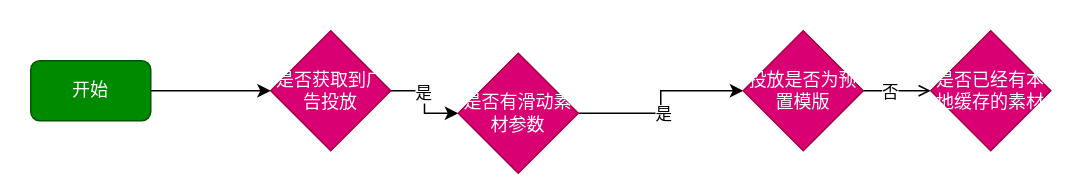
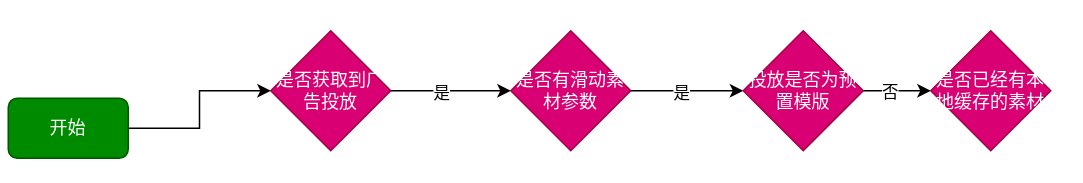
- <mxCell id="3" value="开始" style="rounded=1;whiteSpace=wrap;html=1;fillColor=#008a00;fontColor=#ffffff;strokeColor=#005700;" vertex="1" parent="1"><mxGeometry x="20" y="40" width="80" height="40" as="geometry" /></mxCell>
+ <mxCell id="3" value="开始" style="rounded=1;whiteSpace=wrap;html=1;fillColor=#008a00;fontColor=#ffffff;strokeColor=#005700;" vertex="1" parent="1"><mxGeometry x="5" y="65" width="80" height="40" as="geometry" /></mxCell>
- <mxCell id="10" value="" style="edgeStyle=orthogonalEdgeStyle;rounded=0;orthogonalLoop=1;jettySize=auto;html=1;endArrow=open;" edge="1" parent="1" source="12" target="13"><mxGeometry relative="1" as="geometry" /></mxCell>
+ <mxCell id="10" value="" style="edgeStyle=orthogonalEdgeStyle;rounded=0;orthogonalLoop=1;jettySize=auto;html=1;" edge="1" parent="1" source="12" target="13"><mxGeometry relative="1" as="geometry" /></mxCell>
- <mxCell id="9" value="是否有滑动素材参数" style="rhombus;whiteSpace=wrap;html=1;rounded=0;fillColor=#d80073;fontColor=#ffffff;strokeColor=#A50040;" vertex="1" parent="1"><mxGeometry x="305" y="35" width="80" height="80" as="geometry" /></mxCell>
+ <mxCell id="9" value="是否有滑动素材参数" style="rhombus;whiteSpace=wrap;html=1;rounded=0;fillColor=#d80073;fontColor=#ffffff;strokeColor=#A50040;" vertex="1" parent="1"><mxGeometry x="340" y="20" width="80" height="80" as="geometry" /></mxCell>
